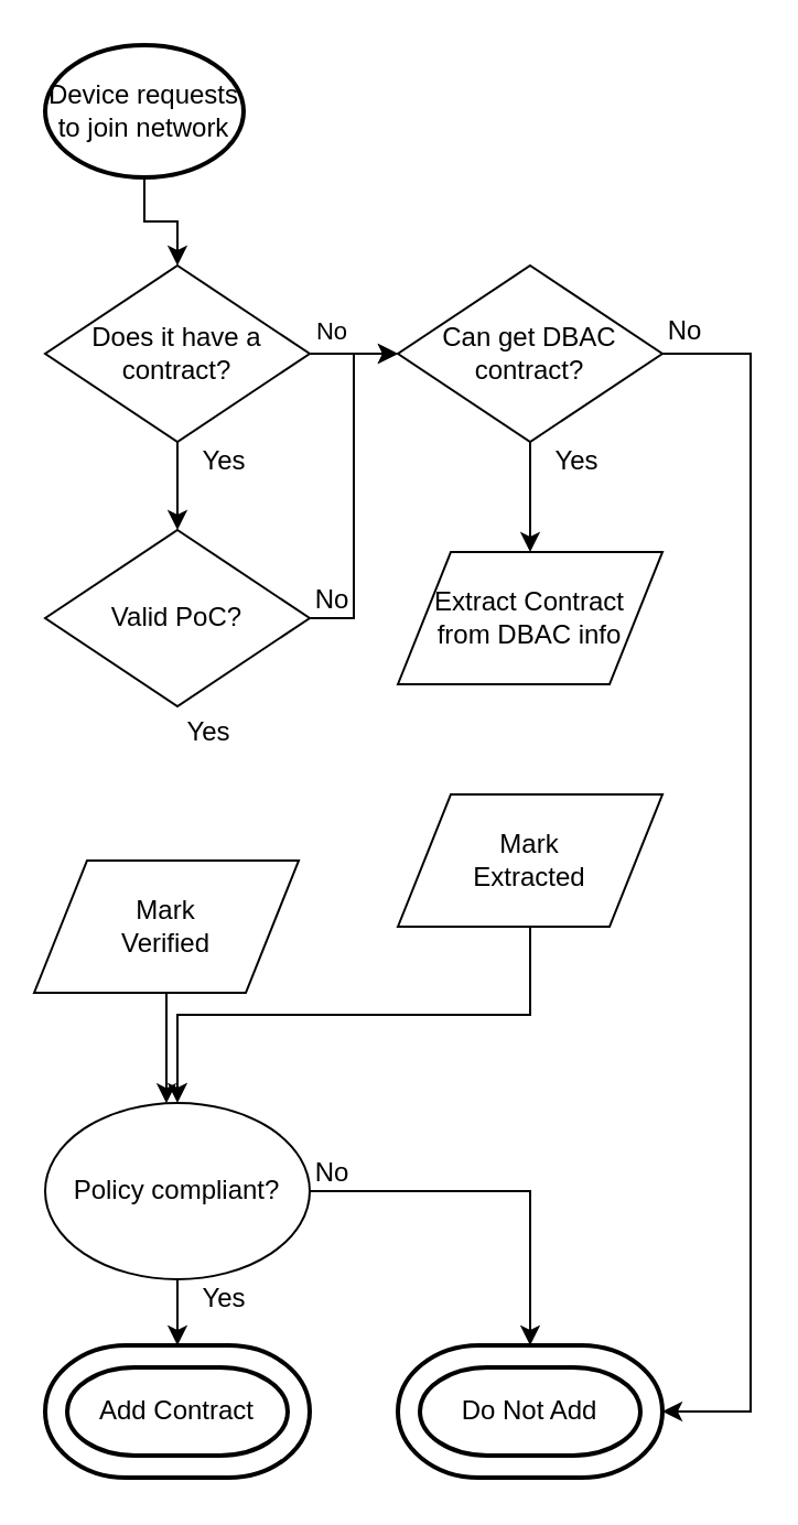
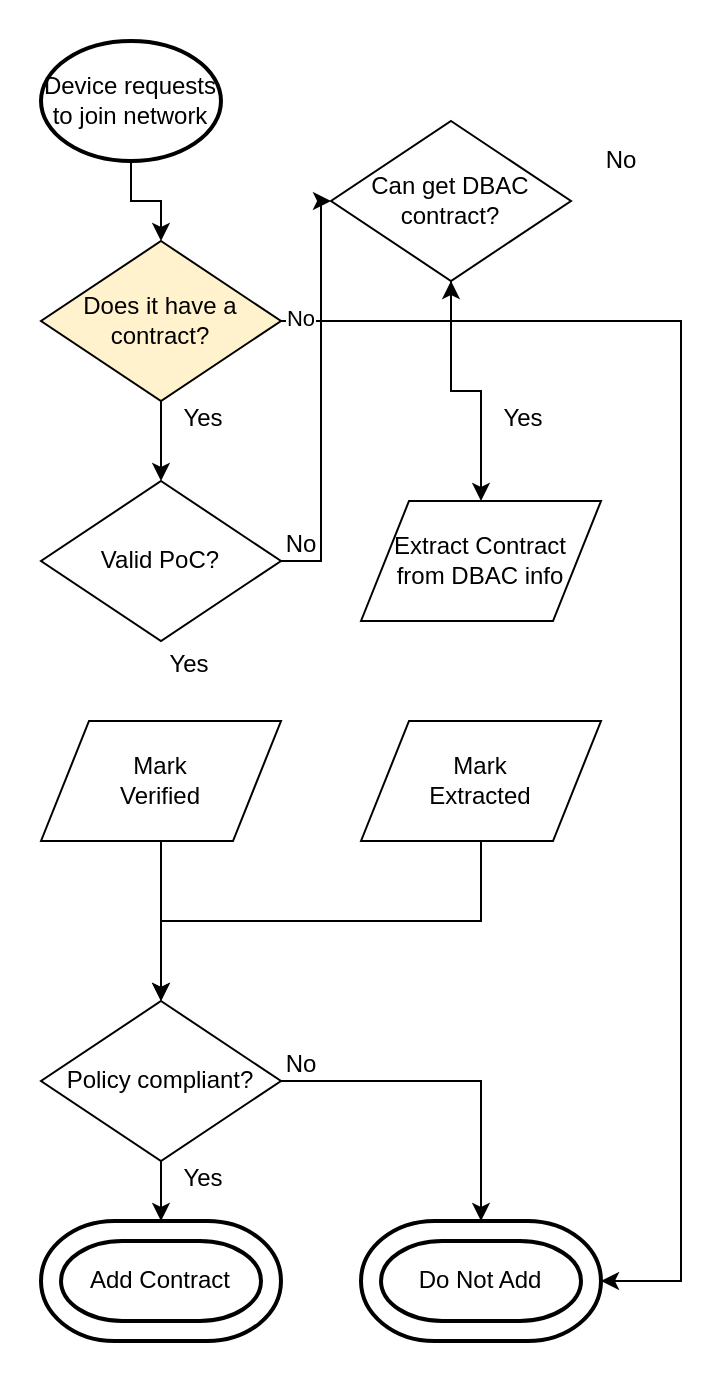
- <mxCell id="6" value="Does it have a contract?" style="rhombus;whiteSpace=wrap;html=1;" parent="1" vertex="1"><mxGeometry x="20" y="120" width="120" height="80" as="geometry" /></mxCell>
+ <mxCell id="6" value="Does it have a contract?" style="rhombus;whiteSpace=wrap;html=1;fillColor=#fff2cc;" parent="1" vertex="1"><mxGeometry x="20" y="120" width="120" height="80" as="geometry" /></mxCell>
- <mxCell id="10" value="Can get DBAC contract?" style="rhombus;whiteSpace=wrap;html=1;" parent="1" vertex="1"><mxGeometry x="180" y="120" width="120" height="80" as="geometry" /></mxCell>
+ <mxCell id="10" value="Can get DBAC contract?" style="rhombus;whiteSpace=wrap;html=1;" parent="1" vertex="1"><mxGeometry x="165" y="60" width="120" height="80" as="geometry" /></mxCell>
- <mxCell id="29" value="Mark &lt;br&gt;Verified" style="shape=parallelogram;perimeter=parallelogramPerimeter;whiteSpace=wrap;html=1;" parent="1" vertex="1"><mxGeometry x="15" y="390" width="120" height="60" as="geometry" /></mxCell>
+ <mxCell id="29" value="Mark &lt;br&gt;Verified" style="shape=parallelogram;perimeter=parallelogramPerimeter;whiteSpace=wrap;html=1;" parent="1" vertex="1"><mxGeometry x="20" y="360" width="120" height="60" as="geometry" /></mxCell>
- <mxCell id="15" value="Policy compliant?" style="ellipse;whiteSpace=wrap;html=1;" parent="1" vertex="1"><mxGeometry x="20" y="500" width="120" height="80" as="geometry" /></mxCell>
+ <mxCell id="15" value="Policy compliant?" style="rhombus;whiteSpace=wrap;html=1;" parent="1" vertex="1"><mxGeometry x="20" y="500" width="120" height="80" as="geometry" /></mxCell>
